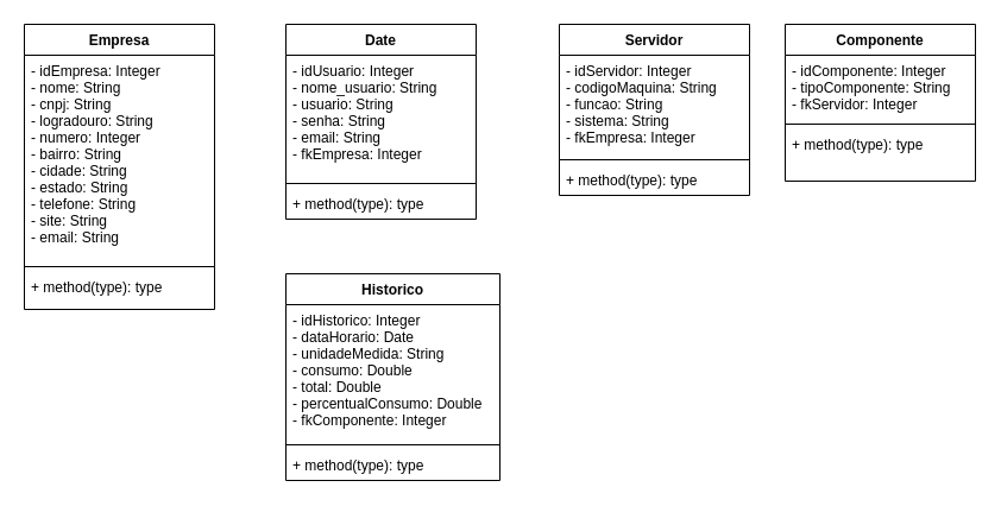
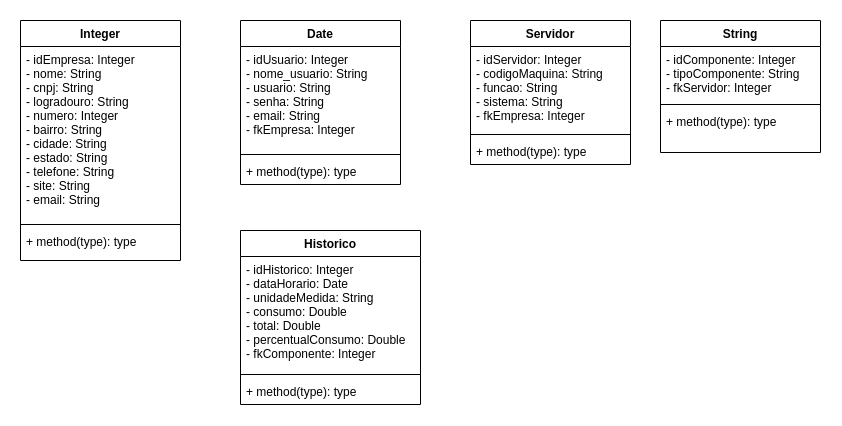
- <mxCell id="2" value="Empresa" style="swimlane;fontStyle=1;align=center;verticalAlign=top;childLayout=stackLayout;horizontal=1;startSize=26;horizontalStack=0;resizeParent=1;resizeParentMax=0;resizeLast=0;collapsible=1;marginBottom=0;" vertex="1" parent="1"><mxGeometry x="20" y="20" width="160" height="240" as="geometry" /></mxCell>
+ <mxCell id="2" value="Integer" style="swimlane;fontStyle=1;align=center;verticalAlign=top;childLayout=stackLayout;horizontal=1;startSize=26;horizontalStack=0;resizeParent=1;resizeParentMax=0;resizeLast=0;collapsible=1;marginBottom=0;" vertex="1" parent="1"><mxGeometry x="20" y="20" width="160" height="240" as="geometry" /></mxCell>
- <mxCell id="6" value="Componente" style="swimlane;fontStyle=1;align=center;verticalAlign=top;childLayout=stackLayout;horizontal=1;startSize=26;horizontalStack=0;resizeParent=1;resizeParentMax=0;resizeLast=0;collapsible=1;marginBottom=0;" vertex="1" parent="1"><mxGeometry x="660" y="20" width="160" height="132" as="geometry" /></mxCell>
+ <mxCell id="6" value="String" style="swimlane;fontStyle=1;align=center;verticalAlign=top;childLayout=stackLayout;horizontal=1;startSize=26;horizontalStack=0;resizeParent=1;resizeParentMax=0;resizeLast=0;collapsible=1;marginBottom=0;" vertex="1" parent="1"><mxGeometry x="660" y="20" width="160" height="132" as="geometry" /></mxCell>
